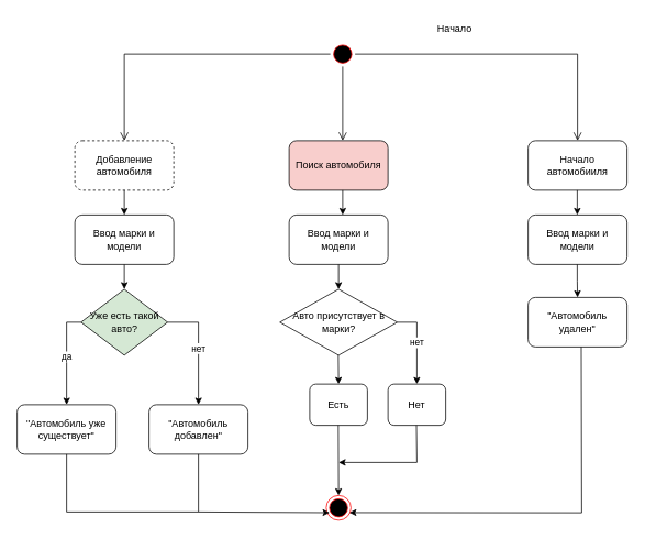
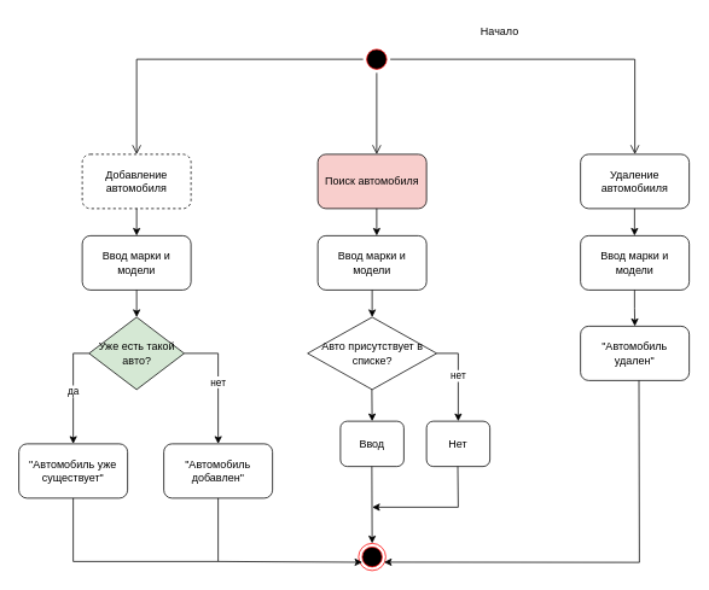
- <mxCell id="11" value="Начало автомобииля" style="rounded=1;whiteSpace=wrap;html=1;" parent="1" vertex="1"><mxGeometry x="640" y="170" width="120" height="60" as="geometry" /></mxCell>
+ <mxCell id="11" value="Удаление автомобииля" style="rounded=1;whiteSpace=wrap;html=1;" parent="1" vertex="1"><mxGeometry x="640" y="170" width="120" height="60" as="geometry" /></mxCell>
- <mxCell id="18" value="Авто присутствует в марки?" style="rhombus;whiteSpace=wrap;html=1;" parent="1" vertex="1"><mxGeometry x="338.75" y="350" width="142.5" height="80" as="geometry" /></mxCell>
+ <mxCell id="18" value="Авто присутствует в списке?" style="rhombus;whiteSpace=wrap;html=1;" parent="1" vertex="1"><mxGeometry x="338.75" y="350" width="142.5" height="80" as="geometry" /></mxCell>
- <mxCell id="20" value="Есть" style="rounded=1;whiteSpace=wrap;html=1;fontStyle=0" parent="1" vertex="1"><mxGeometry x="375" y="465" width="70" height="50" as="geometry" /></mxCell>
+ <mxCell id="20" value="Ввод" style="rounded=1;whiteSpace=wrap;html=1;fontStyle=0" parent="1" vertex="1"><mxGeometry x="375" y="465" width="70" height="50" as="geometry" /></mxCell>
